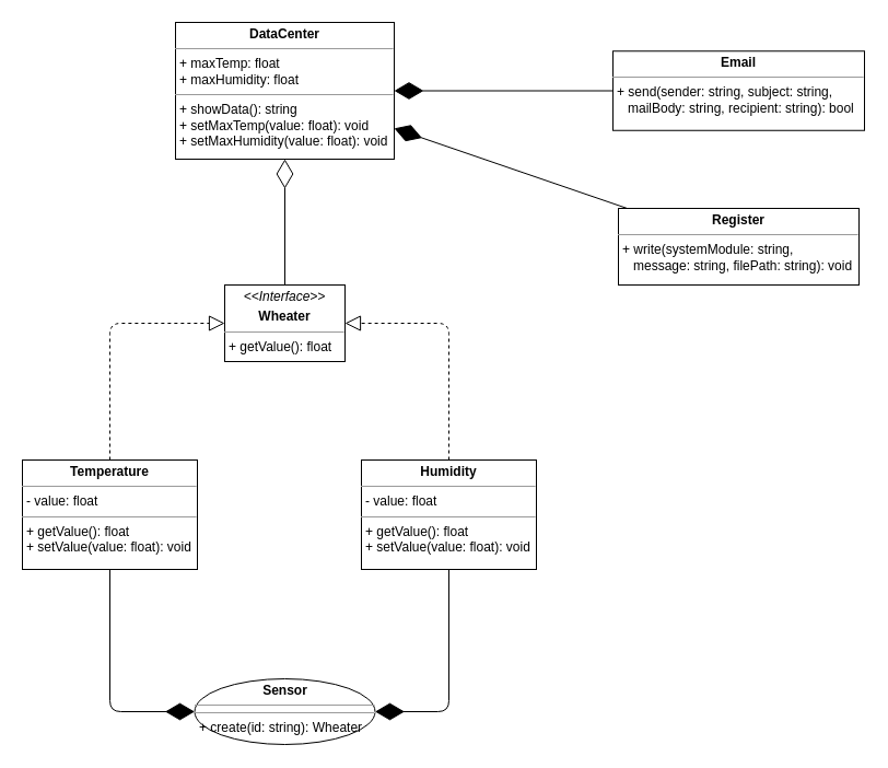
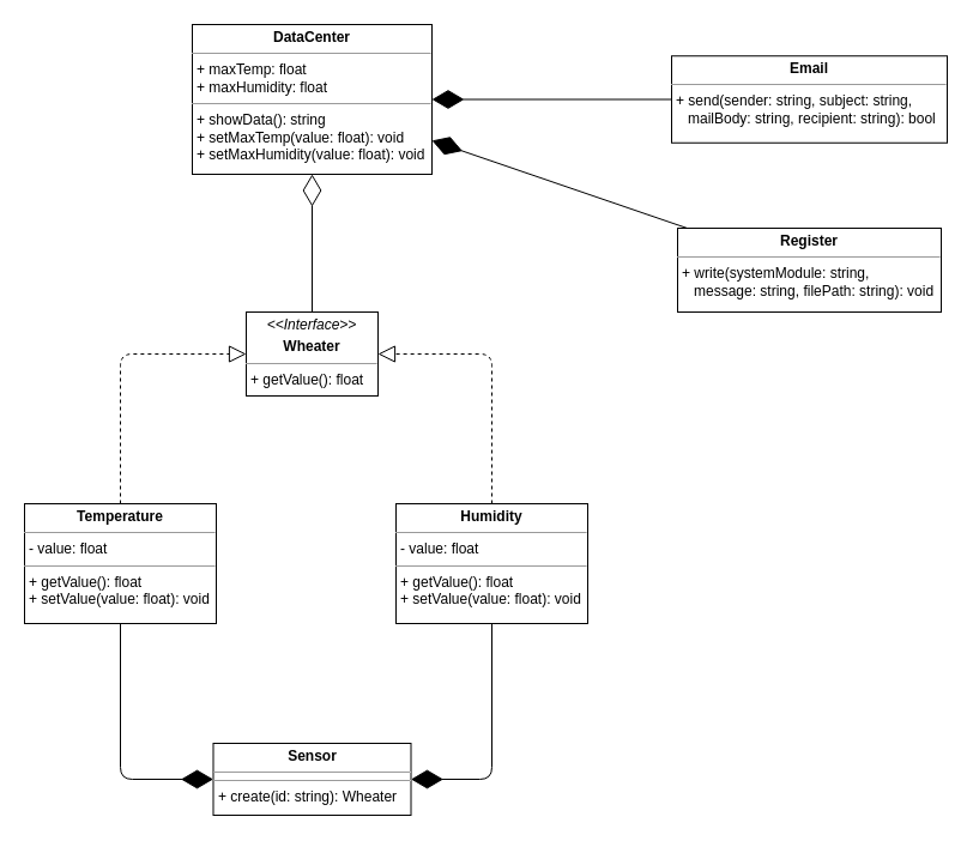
- <mxCell id="7" value="&lt;p style=&quot;margin:0px;margin-top:4px;text-align:center;&quot;&gt;&lt;b&gt;Sensor&lt;/b&gt;&lt;/p&gt;&lt;hr size=&quot;1&quot;&gt;&lt;hr size=&quot;1&quot;&gt;&lt;p style=&quot;margin:0px;margin-left:4px;&quot;&gt;+ create(id: string): Wheater&lt;br&gt;&lt;/p&gt;" style="ellipse;verticalAlign=top;align=left;overflow=fill;fontSize=12;fontFamily=Helvetica;html=1;" parent="1" vertex="1"><mxGeometry x="177.5" y="620" width="165" height="60" as="geometry" /></mxCell>
+ <mxCell id="7" value="&lt;p style=&quot;margin:0px;margin-top:4px;text-align:center;&quot;&gt;&lt;b&gt;Sensor&lt;/b&gt;&lt;/p&gt;&lt;hr size=&quot;1&quot;&gt;&lt;hr size=&quot;1&quot;&gt;&lt;p style=&quot;margin:0px;margin-left:4px;&quot;&gt;+ create(id: string): Wheater&lt;br&gt;&lt;/p&gt;" style="verticalAlign=top;align=left;overflow=fill;fontSize=12;fontFamily=Helvetica;html=1;" parent="1" vertex="1"><mxGeometry x="177.5" y="620" width="165" height="60" as="geometry" /></mxCell>
